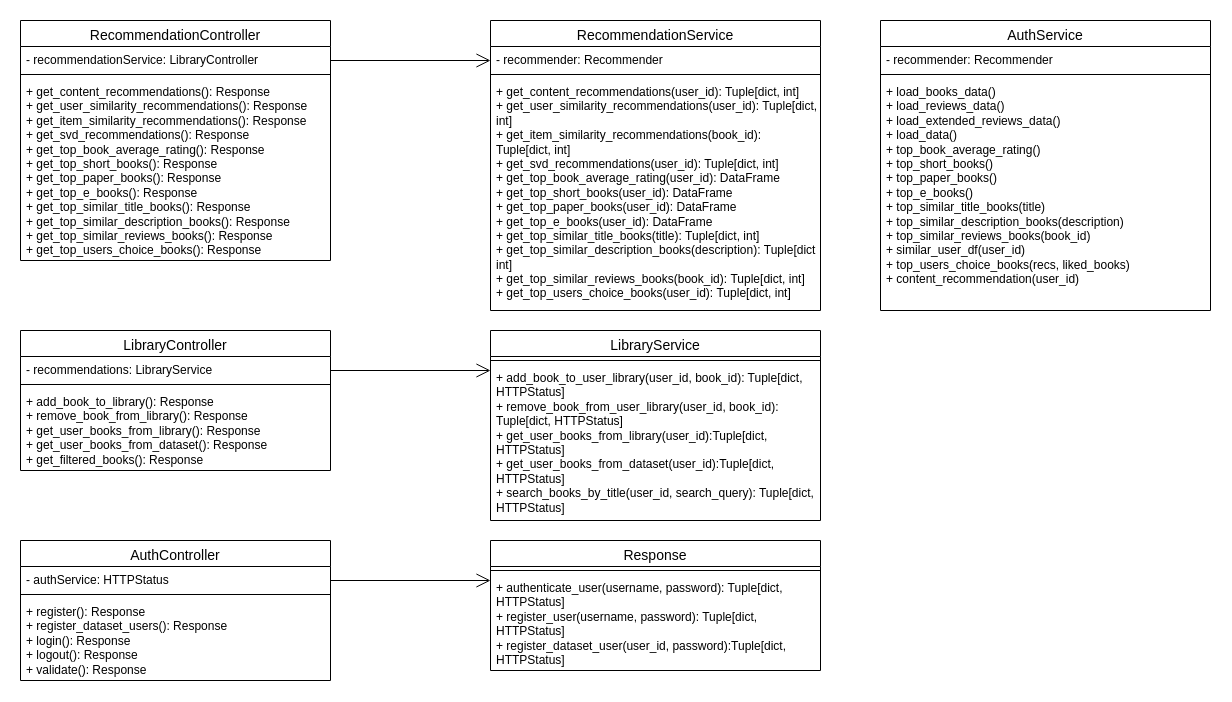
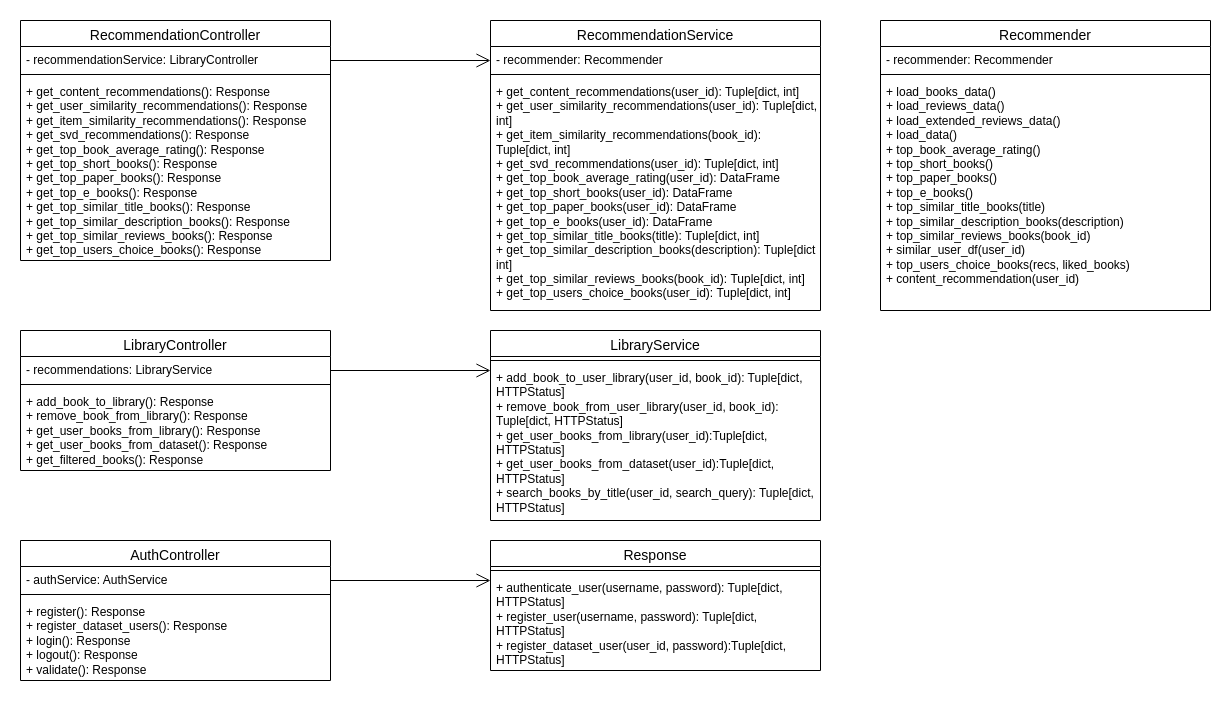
- <mxCell id="27" value="&lt;span style=&quot;font-size: 14px; font-weight: 400; text-align: left; white-space: pre; background-color: rgb(255, 255, 255);&quot;&gt;&lt;font face=&quot;Helvetica&quot;&gt;AuthService&lt;/font&gt;&lt;/span&gt;" style="swimlane;fontStyle=1;align=center;verticalAlign=top;childLayout=stackLayout;horizontal=1;startSize=26;horizontalStack=0;resizeParent=1;resizeParentMax=0;resizeLast=0;collapsible=1;marginBottom=0;whiteSpace=wrap;html=1;" vertex="1" parent="1"><mxGeometry x="880" y="20" width="330" height="290" as="geometry"><mxRectangle x="100" y="120" width="100" height="30" as="alternateBounds" /></mxGeometry></mxCell>
+ <mxCell id="27" value="&lt;span style=&quot;font-size: 14px; font-weight: 400; text-align: left; white-space: pre; background-color: rgb(255, 255, 255);&quot;&gt;&lt;font face=&quot;Helvetica&quot;&gt;Recommender&lt;/font&gt;&lt;/span&gt;" style="swimlane;fontStyle=1;align=center;verticalAlign=top;childLayout=stackLayout;horizontal=1;startSize=26;horizontalStack=0;resizeParent=1;resizeParentMax=0;resizeLast=0;collapsible=1;marginBottom=0;whiteSpace=wrap;html=1;" vertex="1" parent="1"><mxGeometry x="880" y="20" width="330" height="290" as="geometry"><mxRectangle x="100" y="120" width="100" height="30" as="alternateBounds" /></mxGeometry></mxCell>
- <mxCell id="11" value="- authService: HTTPStatus" style="text;strokeColor=none;fillColor=none;align=left;verticalAlign=top;spacingLeft=4;spacingRight=4;overflow=hidden;rotatable=0;points=[[0,0.5],[1,0.5]];portConstraint=eastwest;whiteSpace=wrap;html=1;" parent="10" vertex="1"><mxGeometry y="26" width="310" height="24" as="geometry" /></mxCell>
+ <mxCell id="11" value="- authService: AuthService" style="text;strokeColor=none;fillColor=none;align=left;verticalAlign=top;spacingLeft=4;spacingRight=4;overflow=hidden;rotatable=0;points=[[0,0.5],[1,0.5]];portConstraint=eastwest;whiteSpace=wrap;html=1;" parent="10" vertex="1"><mxGeometry y="26" width="310" height="24" as="geometry" /></mxCell>
